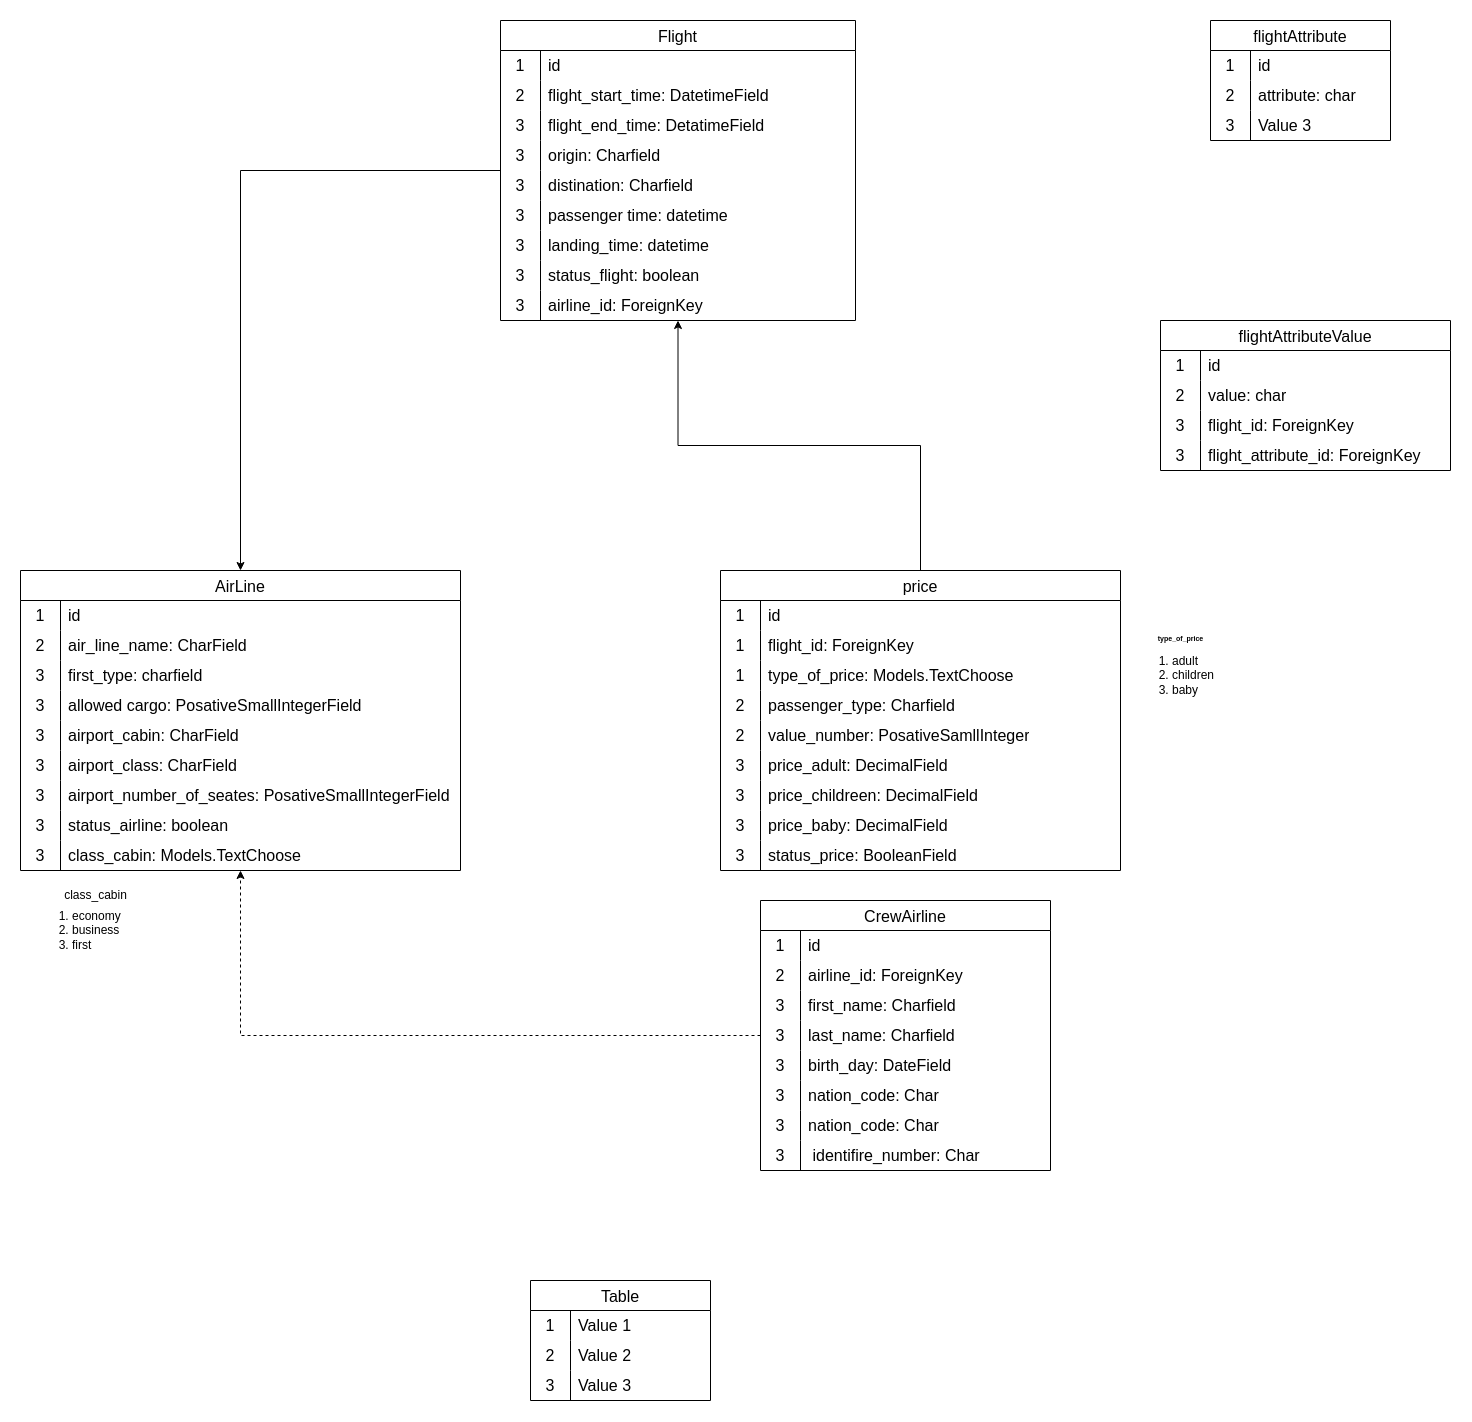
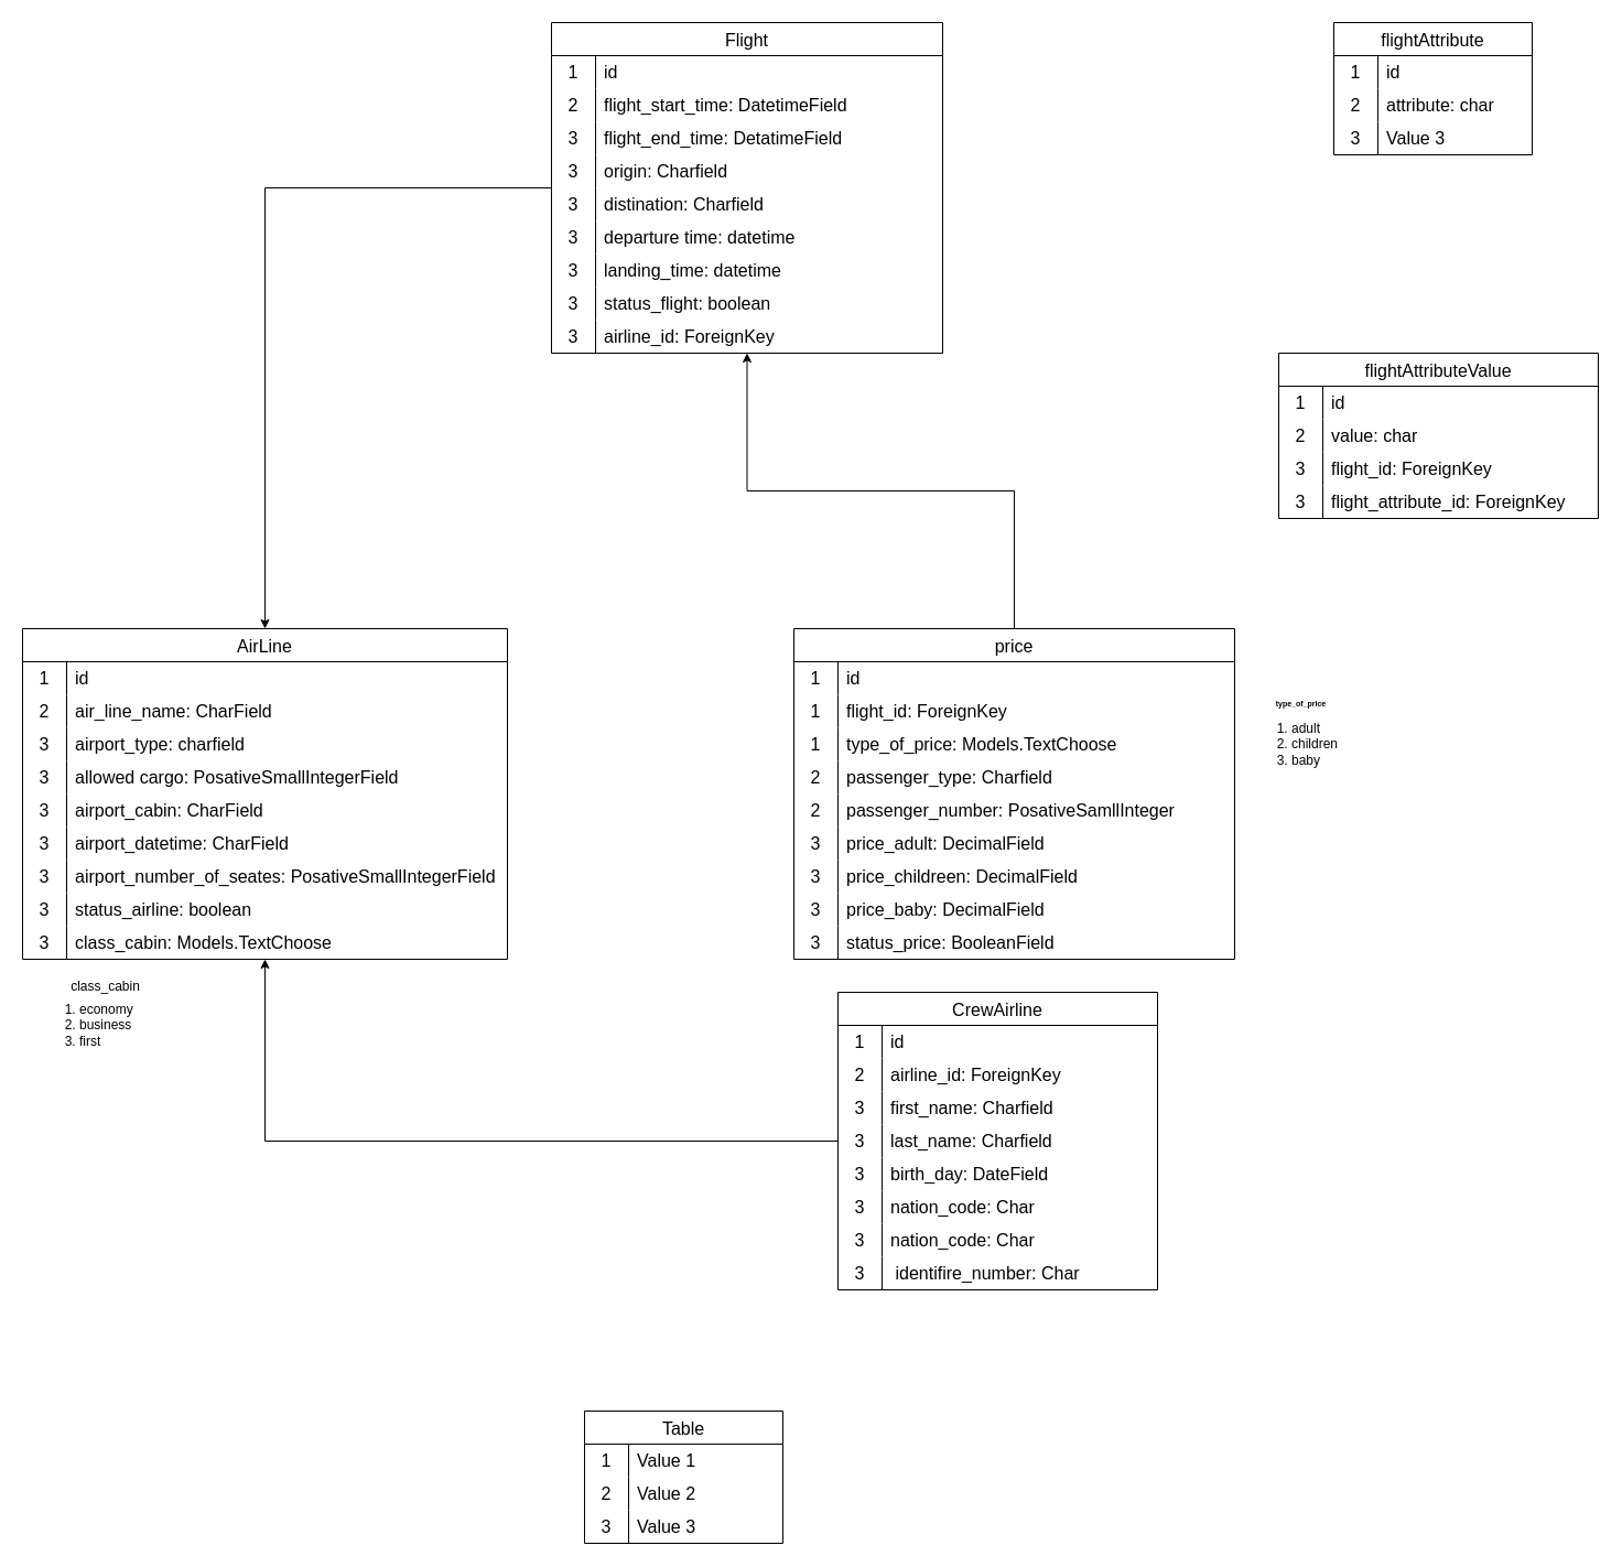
- <mxCell id="114" value="passenger time: datetime" style="shape=partialRectangle;html=1;whiteSpace=wrap;connectable=0;fillColor=none;top=0;left=0;bottom=0;right=0;align=left;spacingLeft=6;overflow=hidden;strokeColor=inherit;fontSize=16;" vertex="1" parent="112"><mxGeometry x="40" width="315" height="30" as="geometry"><mxRectangle width="315" height="30" as="alternateBounds" /></mxGeometry></mxCell>
+ <mxCell id="114" value="departure time: datetime" style="shape=partialRectangle;html=1;whiteSpace=wrap;connectable=0;fillColor=none;top=0;left=0;bottom=0;right=0;align=left;spacingLeft=6;overflow=hidden;strokeColor=inherit;fontSize=16;" vertex="1" parent="112"><mxGeometry x="40" width="315" height="30" as="geometry"><mxRectangle width="315" height="30" as="alternateBounds" /></mxGeometry></mxCell>
- <mxCell id="11" value="first_type: charfield" style="shape=partialRectangle;html=1;whiteSpace=wrap;connectable=0;fillColor=none;top=0;left=0;bottom=0;right=0;align=left;spacingLeft=6;overflow=hidden;strokeColor=inherit;fontSize=16;" parent="9" vertex="1"><mxGeometry x="40" width="400" height="30" as="geometry"><mxRectangle width="400" height="30" as="alternateBounds" /></mxGeometry></mxCell>
+ <mxCell id="11" value="airport_type: charfield" style="shape=partialRectangle;html=1;whiteSpace=wrap;connectable=0;fillColor=none;top=0;left=0;bottom=0;right=0;align=left;spacingLeft=6;overflow=hidden;strokeColor=inherit;fontSize=16;" parent="9" vertex="1"><mxGeometry x="40" width="400" height="30" as="geometry"><mxRectangle width="400" height="30" as="alternateBounds" /></mxGeometry></mxCell>
- <mxCell id="46" value="value_number: PosativeSamllInteger" style="shape=partialRectangle;html=1;whiteSpace=wrap;connectable=0;fillColor=none;top=0;left=0;bottom=0;right=0;align=left;spacingLeft=6;overflow=hidden;strokeColor=inherit;fontSize=16;" vertex="1" parent="44"><mxGeometry x="40" width="360" height="30" as="geometry"><mxRectangle width="360" height="30" as="alternateBounds" /></mxGeometry></mxCell>
+ <mxCell id="46" value="passenger_number: PosativeSamllInteger" style="shape=partialRectangle;html=1;whiteSpace=wrap;connectable=0;fillColor=none;top=0;left=0;bottom=0;right=0;align=left;spacingLeft=6;overflow=hidden;strokeColor=inherit;fontSize=16;" vertex="1" parent="44"><mxGeometry x="40" width="360" height="30" as="geometry"><mxRectangle width="360" height="30" as="alternateBounds" /></mxGeometry></mxCell>
- <mxCell id="20" value="airport_class: CharField" style="shape=partialRectangle;html=1;whiteSpace=wrap;connectable=0;fillColor=none;top=0;left=0;bottom=0;right=0;align=left;spacingLeft=6;overflow=hidden;strokeColor=inherit;fontSize=16;" parent="18" vertex="1"><mxGeometry x="40" width="400" height="30" as="geometry"><mxRectangle width="400" height="30" as="alternateBounds" /></mxGeometry></mxCell>
+ <mxCell id="20" value="airport_datetime: CharField" style="shape=partialRectangle;html=1;whiteSpace=wrap;connectable=0;fillColor=none;top=0;left=0;bottom=0;right=0;align=left;spacingLeft=6;overflow=hidden;strokeColor=inherit;fontSize=16;" parent="18" vertex="1"><mxGeometry x="40" width="400" height="30" as="geometry"><mxRectangle width="400" height="30" as="alternateBounds" /></mxGeometry></mxCell>
- <mxCell id="59" style="edgeStyle=orthogonalEdgeStyle;rounded=0;orthogonalLoop=1;jettySize=auto;html=1;dashed=1;" parent="1" source="60" target="2" edge="1"><mxGeometry relative="1" as="geometry" /></mxCell>
+ <mxCell id="59" style="edgeStyle=orthogonalEdgeStyle;rounded=0;orthogonalLoop=1;jettySize=auto;html=1;" parent="1" source="60" target="2" edge="1"><mxGeometry relative="1" as="geometry" /></mxCell>
